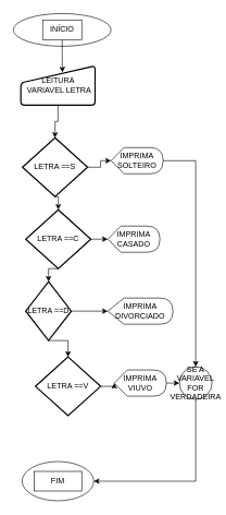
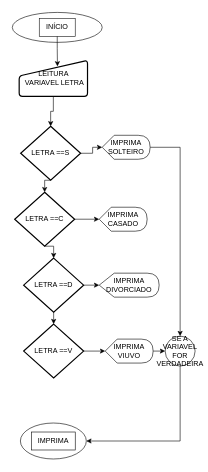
- <mxCell id="13" value="LETRA ==C" style="strokeWidth=2;html=1;shape=mxgraph.flowchart.decision;whiteSpace=wrap;" vertex="1" parent="1"><mxGeometry x="39" y="320" width="100" height="90" as="geometry" /></mxCell>
+ <mxCell id="13" value="LETRA ==C" style="strokeWidth=2;html=1;shape=mxgraph.flowchart.decision;whiteSpace=wrap;" vertex="1" parent="1"><mxGeometry x="24" y="320" width="100" height="90" as="geometry" /></mxCell>
- <mxCell id="14" value="LETRA ==D" style="strokeWidth=2;html=1;shape=mxgraph.flowchart.decision;whiteSpace=wrap;" vertex="1" parent="1"><mxGeometry x="39" y="430" width="70" height="90" as="geometry" /></mxCell>
+ <mxCell id="14" value="LETRA ==D" style="strokeWidth=2;html=1;shape=mxgraph.flowchart.decision;whiteSpace=wrap;" vertex="1" parent="1"><mxGeometry x="39" y="430" width="100" height="90" as="geometry" /></mxCell>
- <mxCell id="15" value="LETRA ==V" style="strokeWidth=2;html=1;shape=mxgraph.flowchart.decision;whiteSpace=wrap;" vertex="1" parent="1"><mxGeometry x="54" y="545" width="100" height="90" as="geometry" /></mxCell>
+ <mxCell id="15" value="LETRA ==V" style="strokeWidth=2;html=1;shape=mxgraph.flowchart.decision;whiteSpace=wrap;" vertex="1" parent="1"><mxGeometry x="39" y="540" width="100" height="90" as="geometry" /></mxCell>
- <mxCell id="5" value="FIM" style="text;html=1;align=center;verticalAlign=middle;whiteSpace=wrap;rounded=0;strokeColor=#050505;" vertex="1" parent="1"><mxGeometry x="52" y="720" width="73" height="30" as="geometry" /></mxCell>
+ <mxCell id="5" value="IMPRIMA" style="text;html=1;align=center;verticalAlign=middle;whiteSpace=wrap;rounded=0;strokeColor=#050505;" vertex="1" parent="1"><mxGeometry x="52" y="720" width="73" height="30" as="geometry" /></mxCell>
